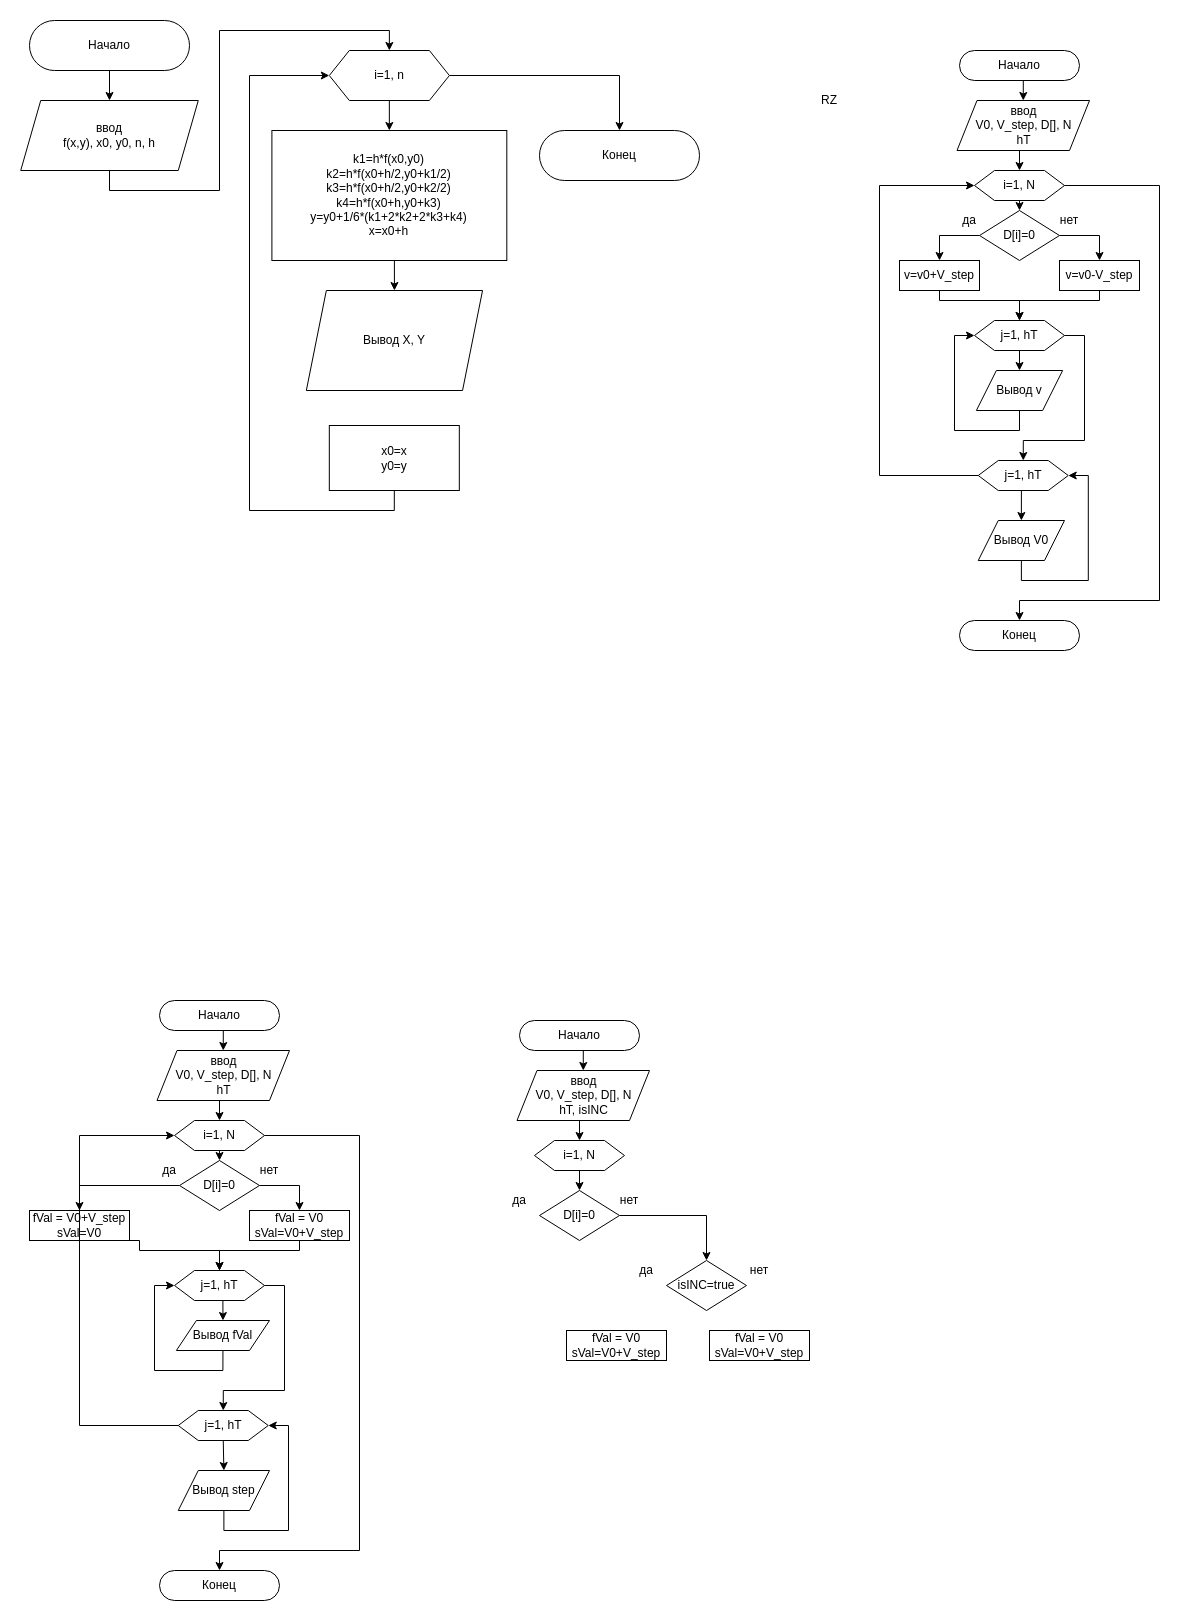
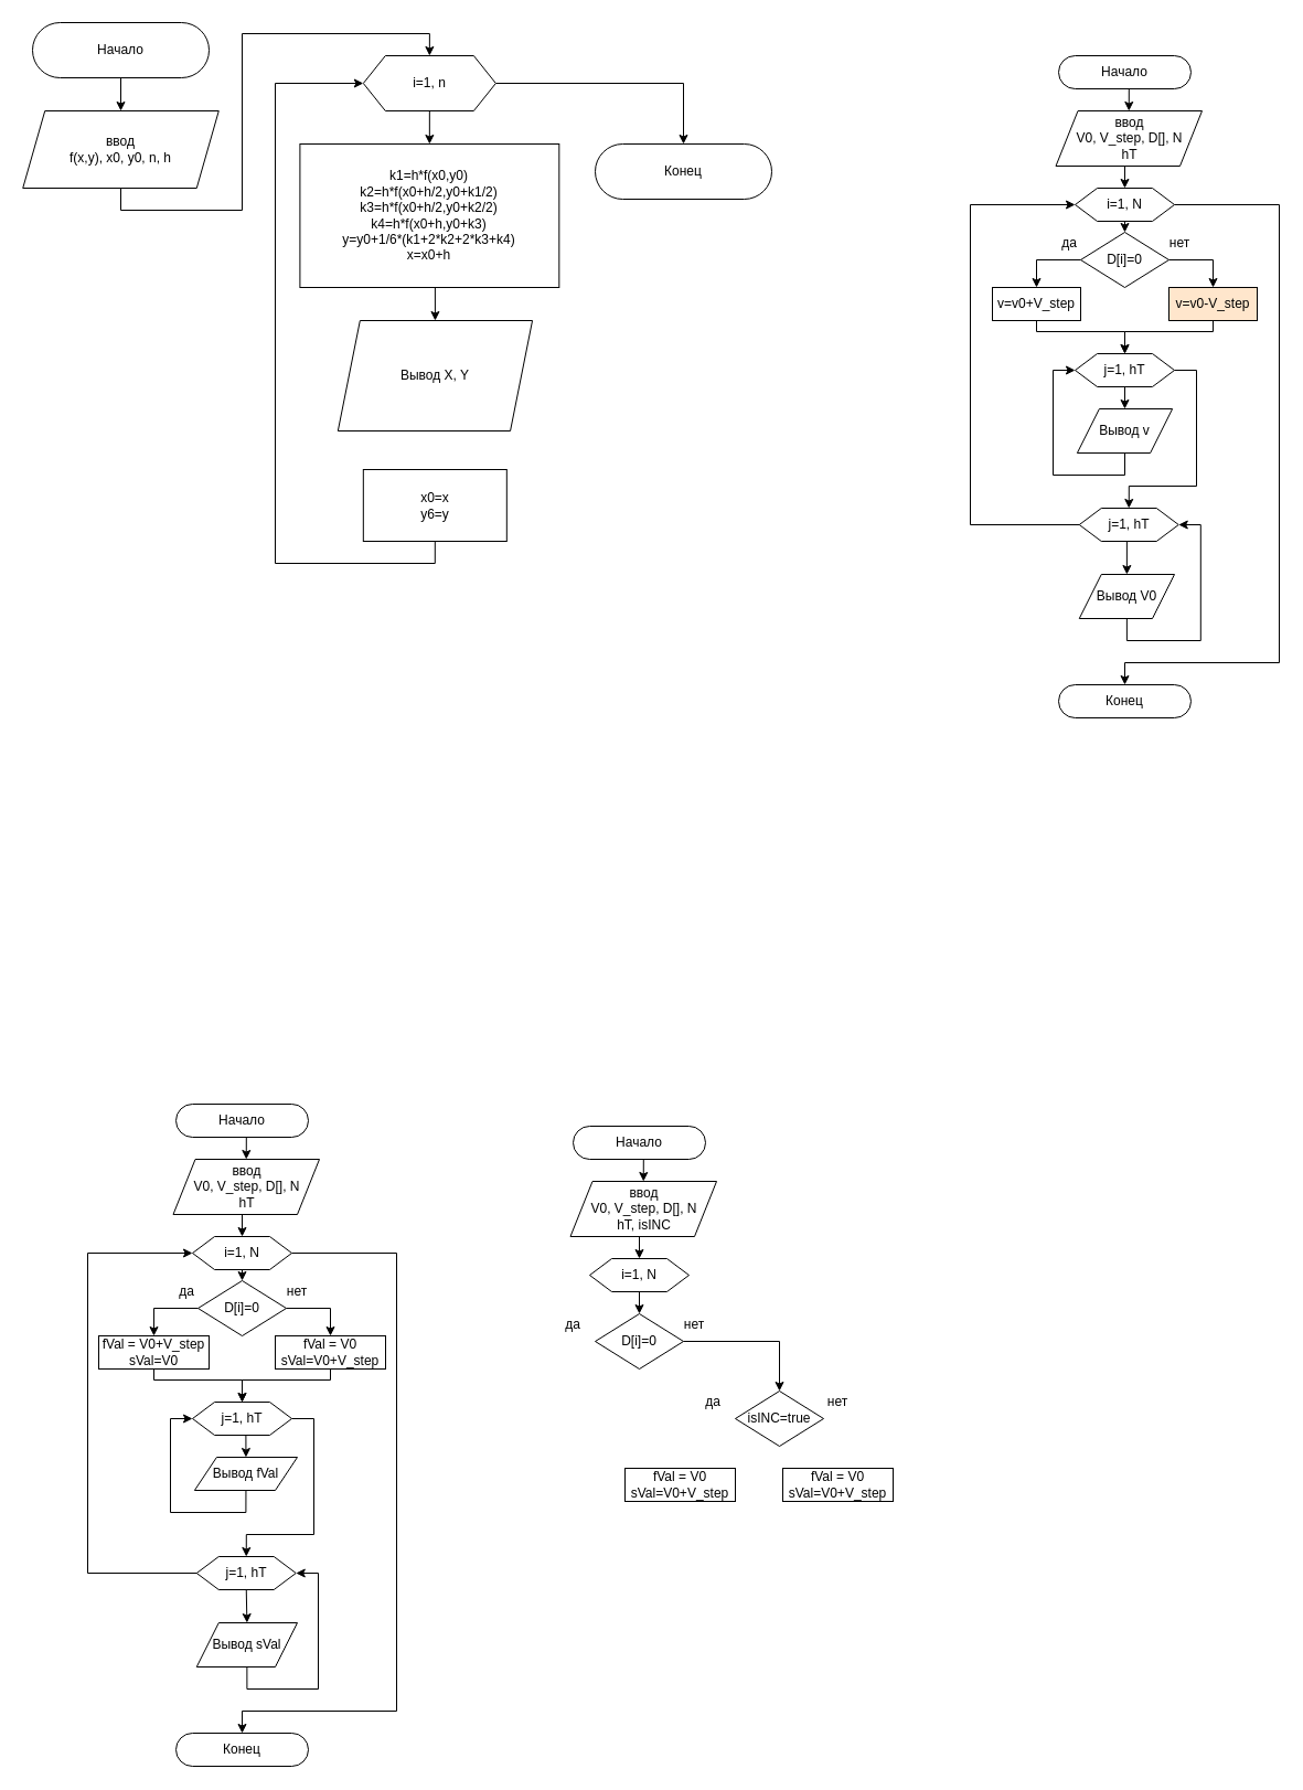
- <mxCell id="41" value="RZ" style="text;html=1;strokeColor=none;fillColor=none;align=center;verticalAlign=middle;whiteSpace=wrap;rounded=0;" parent="1" vertex="1"><mxGeometry x="809" y="90" width="40" height="20" as="geometry" /></mxCell>
- <mxCell id="30" value="v=v0-V_step" style="rounded=0;whiteSpace=wrap;html=1;" parent="1" vertex="1"><mxGeometry x="1059" y="260" width="80" height="30" as="geometry" /></mxCell>
+ <mxCell id="30" value="v=v0-V_step" style="rounded=0;whiteSpace=wrap;html=1;fillColor=#ffe6cc;" parent="1" vertex="1"><mxGeometry x="1059" y="260" width="80" height="30" as="geometry" /></mxCell>
- <mxCell id="13" value="x0=x&lt;br&gt;y0=y" style="rounded=0;whiteSpace=wrap;html=1;" parent="1" vertex="1"><mxGeometry x="328.82" y="425" width="130" height="65" as="geometry" /></mxCell>
+ <mxCell id="13" value="x0=x&lt;br&gt;y6=y" style="rounded=0;whiteSpace=wrap;html=1;" parent="1" vertex="1"><mxGeometry x="328.82" y="425" width="130" height="65" as="geometry" /></mxCell>
- <mxCell id="56" value="fVal = V0+V_step&lt;br&gt;sVal=V0" style="rounded=0;whiteSpace=wrap;html=1;" parent="1" vertex="1"><mxGeometry x="29" y="1210" width="100" height="30" as="geometry" /></mxCell>
+ <mxCell id="56" value="fVal = V0+V_step&lt;br&gt;sVal=V0" style="rounded=0;whiteSpace=wrap;html=1;" parent="1" vertex="1"><mxGeometry x="89" y="1210" width="100" height="30" as="geometry" /></mxCell>
- <mxCell id="68" value="Вывод step" style="shape=parallelogram;perimeter=parallelogramPerimeter;whiteSpace=wrap;html=1;fixedSize=1;" parent="1" vertex="1"><mxGeometry x="177.75" y="1470" width="91.25" height="40" as="geometry" /></mxCell>
+ <mxCell id="68" value="Вывод sVal" style="shape=parallelogram;perimeter=parallelogramPerimeter;whiteSpace=wrap;html=1;fixedSize=1;" parent="1" vertex="1"><mxGeometry x="177.75" y="1470" width="91.25" height="40" as="geometry" /></mxCell>
